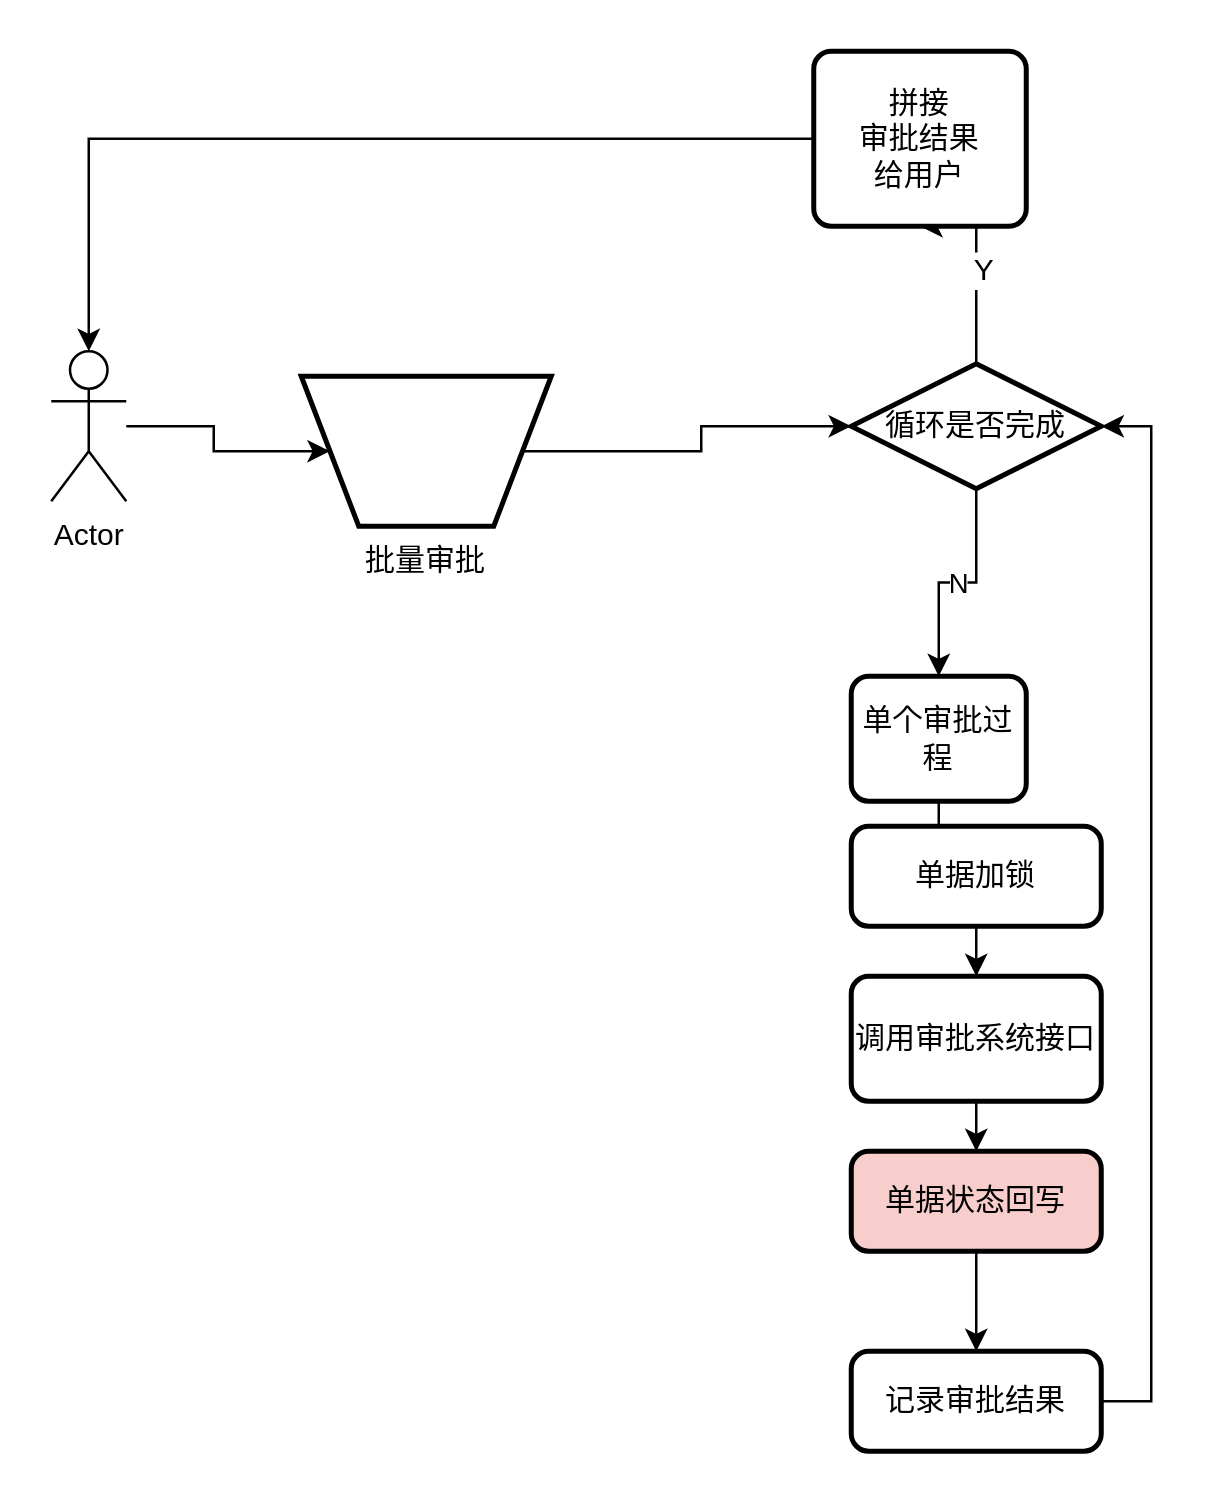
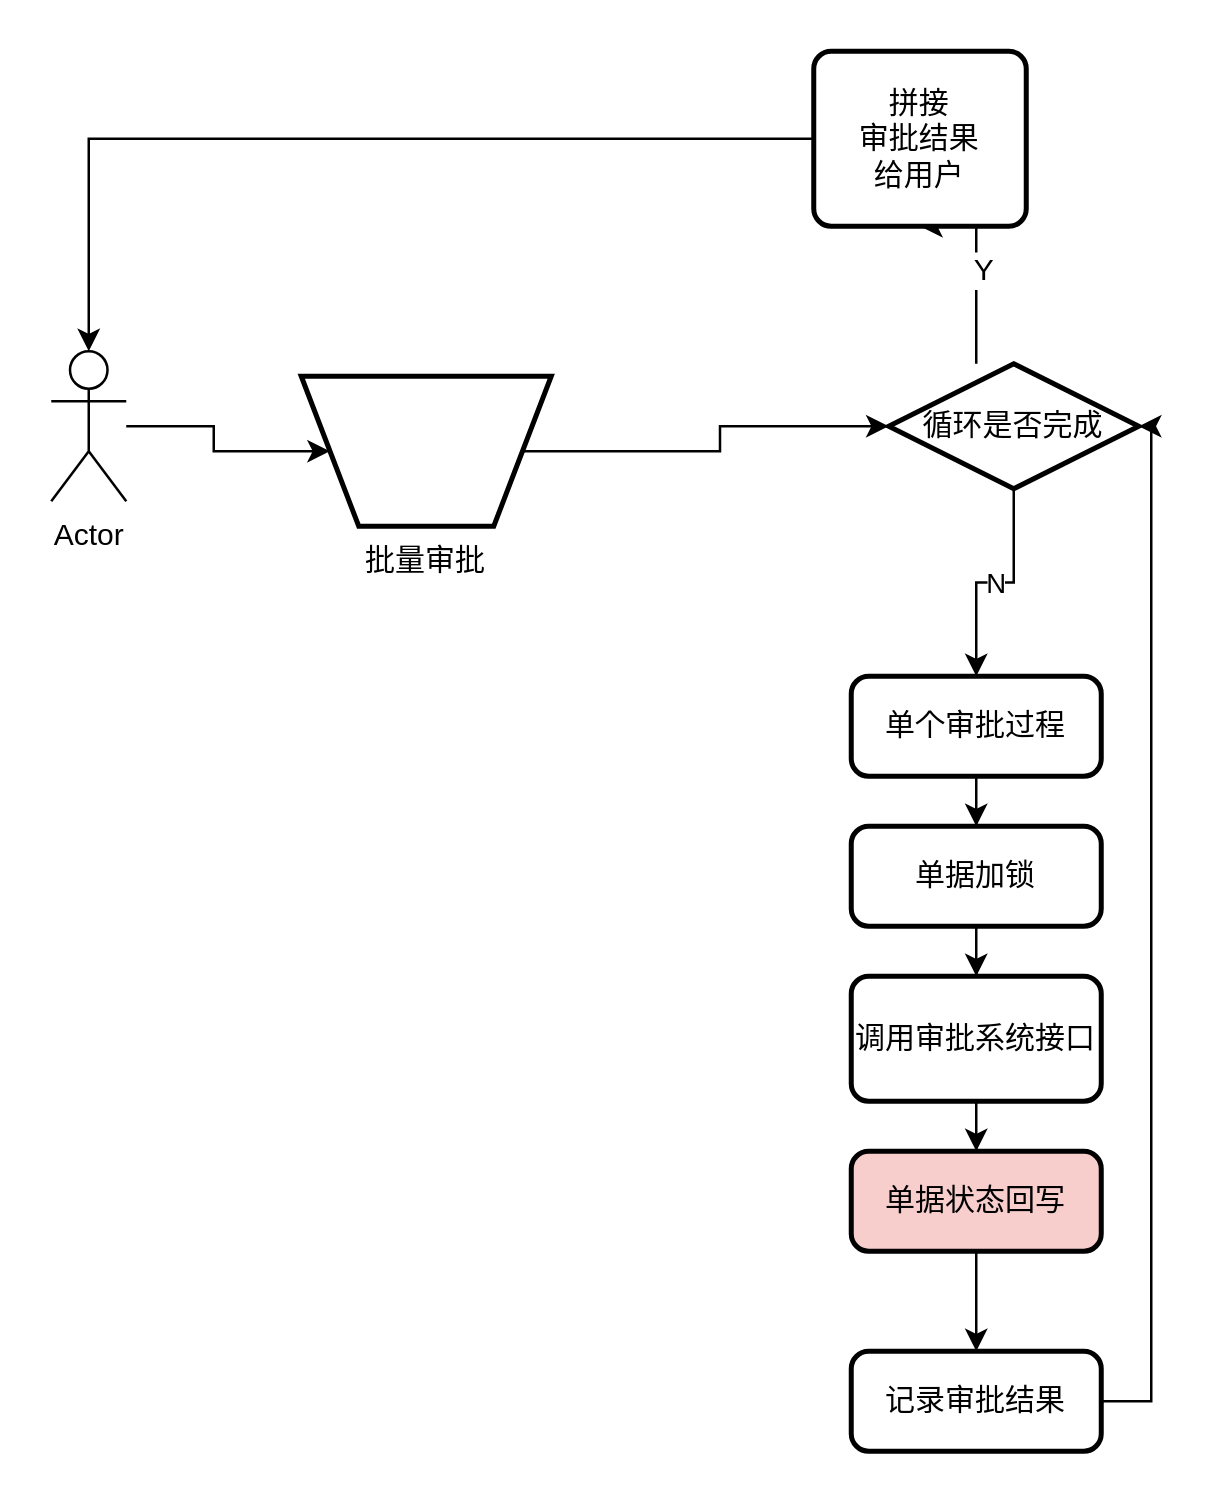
- <mxCell id="9" value="循环是否完成" style="strokeWidth=2;html=1;shape=mxgraph.flowchart.decision;whiteSpace=wrap;" vertex="1" parent="1"><mxGeometry x="340" y="145" width="100" height="50" as="geometry" /></mxCell>
+ <mxCell id="9" value="循环是否完成" style="strokeWidth=2;html=1;shape=mxgraph.flowchart.decision;whiteSpace=wrap;" vertex="1" parent="1"><mxGeometry x="355" y="145" width="100" height="50" as="geometry" /></mxCell>
- <mxCell id="11" value="单个审批过程" style="rounded=1;whiteSpace=wrap;html=1;absoluteArcSize=1;arcSize=14;strokeWidth=2;" vertex="1" parent="1"><mxGeometry x="340" y="270" width="70" height="50" as="geometry" /></mxCell>
+ <mxCell id="11" value="单个审批过程" style="rounded=1;whiteSpace=wrap;html=1;absoluteArcSize=1;arcSize=14;strokeWidth=2;" vertex="1" parent="1"><mxGeometry x="340" y="270" width="100" height="40" as="geometry" /></mxCell>
